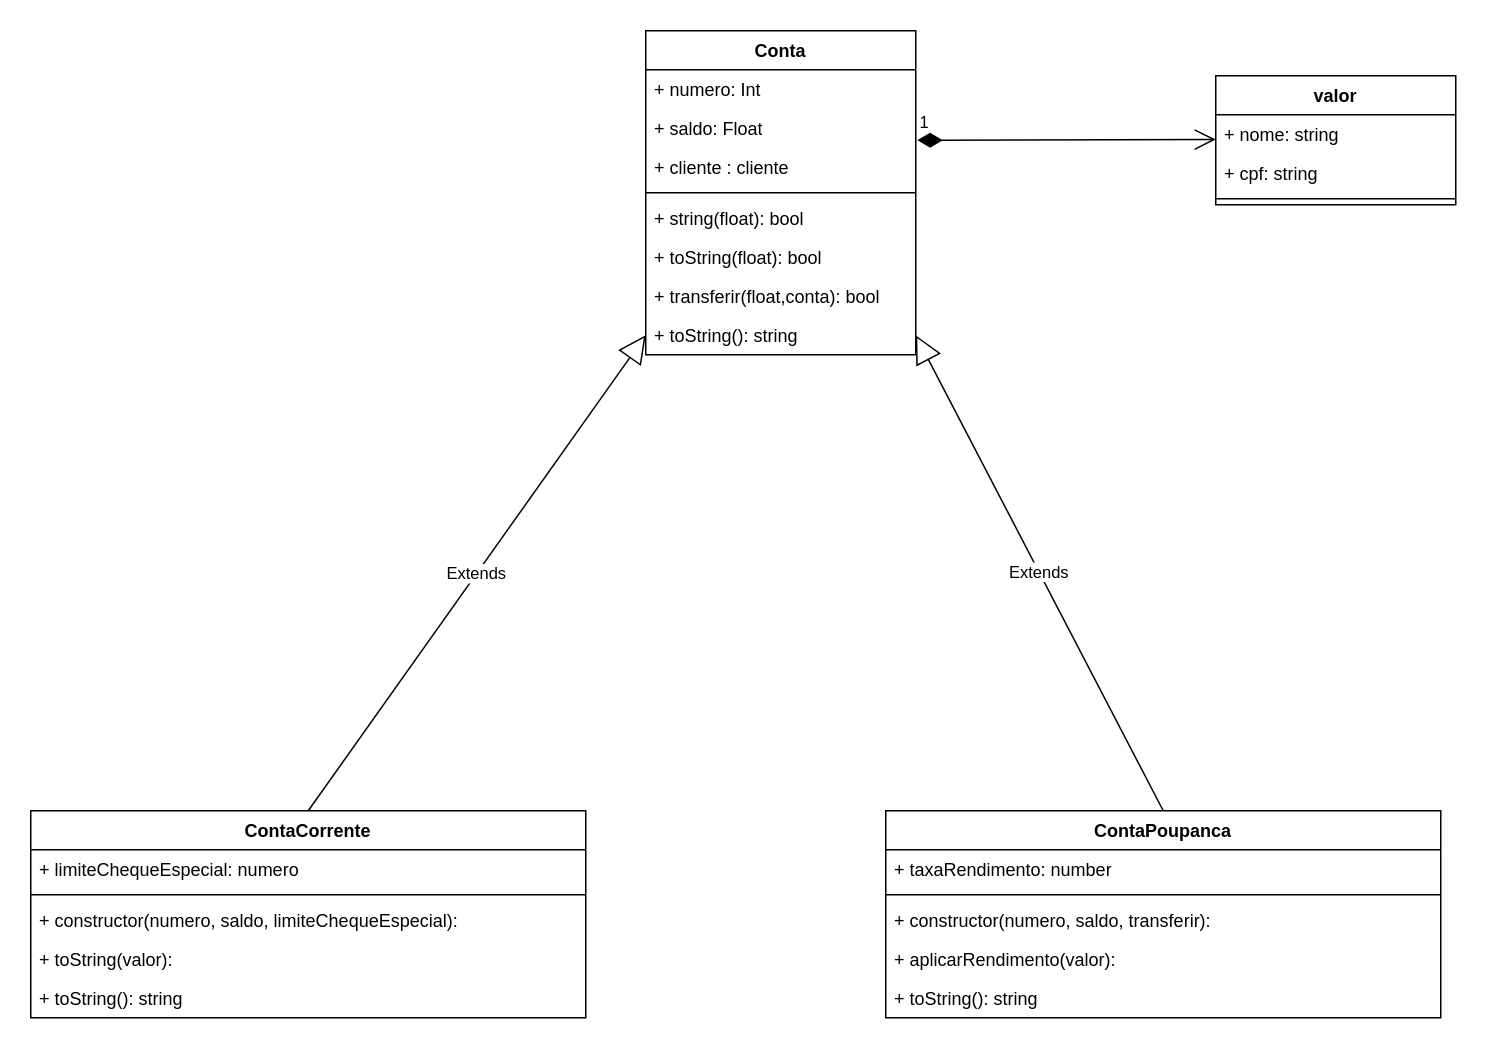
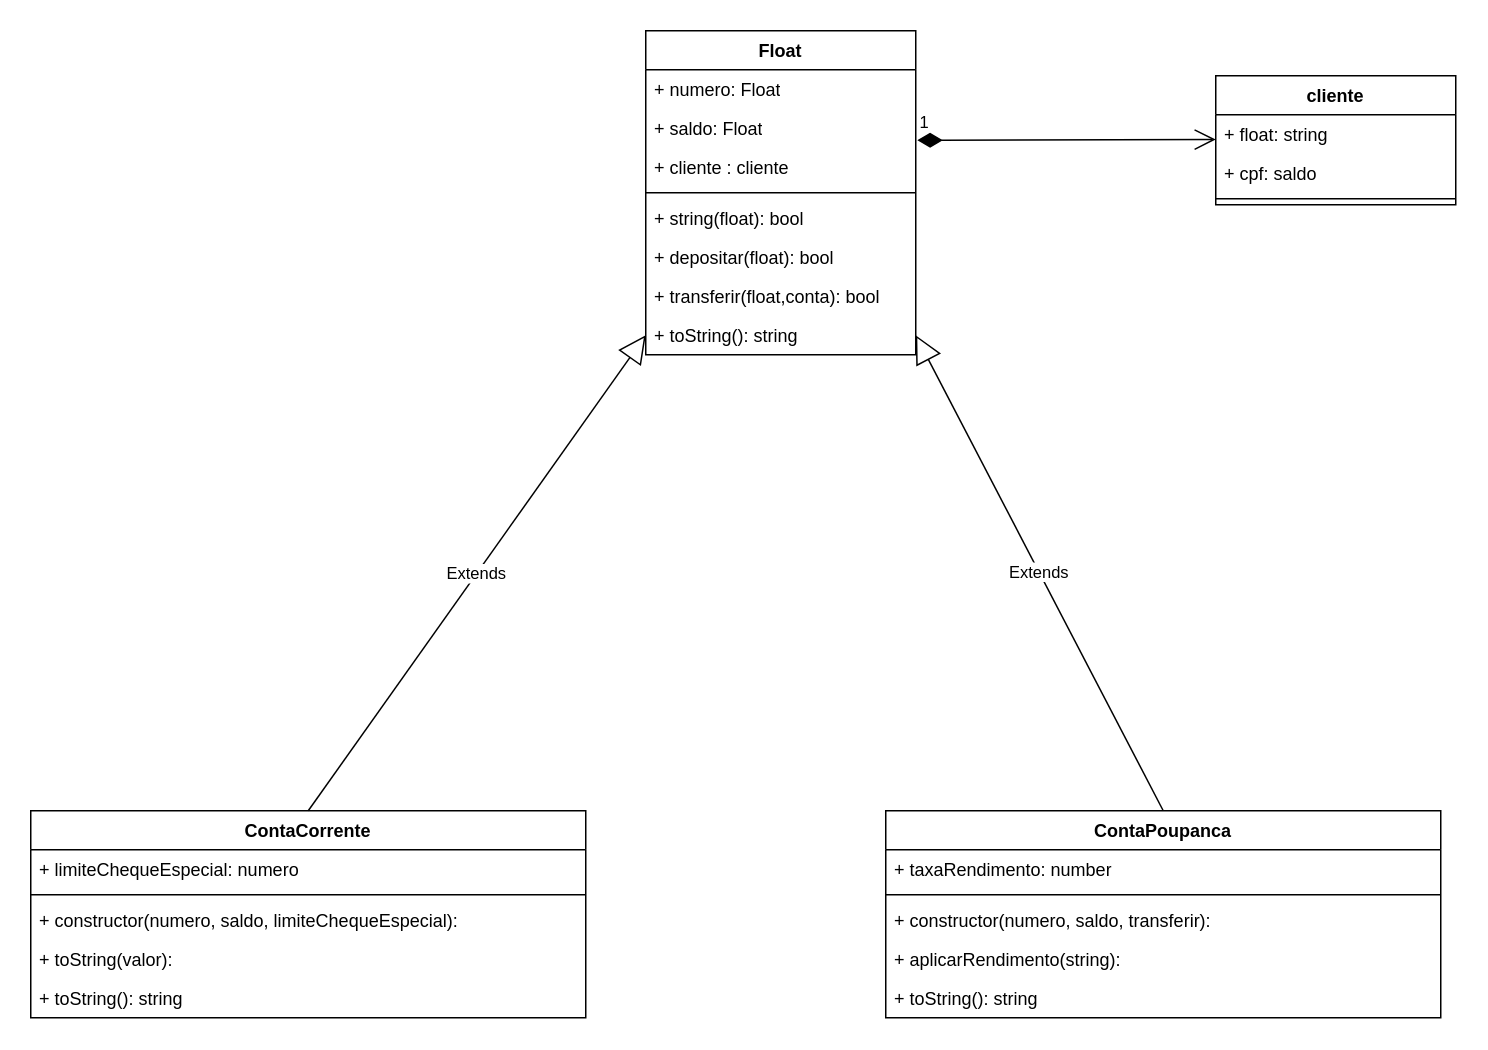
- <mxCell id="2" value="Conta" style="swimlane;fontStyle=1;align=center;verticalAlign=top;childLayout=stackLayout;horizontal=1;startSize=26;horizontalStack=0;resizeParent=1;resizeParentMax=0;resizeLast=0;collapsible=1;marginBottom=0;whiteSpace=wrap;html=1;" parent="1" vertex="1"><mxGeometry x="430" y="20" width="180" height="216" as="geometry" /></mxCell>
+ <mxCell id="2" value="Float" style="swimlane;fontStyle=1;align=center;verticalAlign=top;childLayout=stackLayout;horizontal=1;startSize=26;horizontalStack=0;resizeParent=1;resizeParentMax=0;resizeLast=0;collapsible=1;marginBottom=0;whiteSpace=wrap;html=1;" parent="1" vertex="1"><mxGeometry x="430" y="20" width="180" height="216" as="geometry" /></mxCell>
- <mxCell id="3" value="+ numero: Int" style="text;strokeColor=none;fillColor=none;align=left;verticalAlign=top;spacingLeft=4;spacingRight=4;overflow=hidden;rotatable=0;points=[[0,0.5],[1,0.5]];portConstraint=eastwest;whiteSpace=wrap;html=1;" parent="2" vertex="1"><mxGeometry y="26" width="180" height="26" as="geometry" /></mxCell>
+ <mxCell id="3" value="+ numero: Float" style="text;strokeColor=none;fillColor=none;align=left;verticalAlign=top;spacingLeft=4;spacingRight=4;overflow=hidden;rotatable=0;points=[[0,0.5],[1,0.5]];portConstraint=eastwest;whiteSpace=wrap;html=1;" parent="2" vertex="1"><mxGeometry y="26" width="180" height="26" as="geometry" /></mxCell>
- <mxCell id="25" value="valor" style="swimlane;fontStyle=1;align=center;verticalAlign=top;childLayout=stackLayout;horizontal=1;startSize=26;horizontalStack=0;resizeParent=1;resizeParentMax=0;resizeLast=0;collapsible=1;marginBottom=0;" vertex="1" parent="1"><mxGeometry x="810" y="50" width="160" height="86" as="geometry" /></mxCell>
+ <mxCell id="25" value="cliente" style="swimlane;fontStyle=1;align=center;verticalAlign=top;childLayout=stackLayout;horizontal=1;startSize=26;horizontalStack=0;resizeParent=1;resizeParentMax=0;resizeLast=0;collapsible=1;marginBottom=0;" vertex="1" parent="1"><mxGeometry x="810" y="50" width="160" height="86" as="geometry" /></mxCell>
- <mxCell id="26" value="+ nome: string " style="text;strokeColor=none;fillColor=none;align=left;verticalAlign=top;spacingLeft=4;spacingRight=4;overflow=hidden;rotatable=0;points=[[0,0.5],[1,0.5]];portConstraint=eastwest;" vertex="1" parent="25"><mxGeometry y="26" width="160" height="26" as="geometry" /></mxCell>
+ <mxCell id="26" value="+ float: string " style="text;strokeColor=none;fillColor=none;align=left;verticalAlign=top;spacingLeft=4;spacingRight=4;overflow=hidden;rotatable=0;points=[[0,0.5],[1,0.5]];portConstraint=eastwest;" vertex="1" parent="25"><mxGeometry y="26" width="160" height="26" as="geometry" /></mxCell>
- <mxCell id="27" value="+ cpf: string" style="text;strokeColor=none;fillColor=none;align=left;verticalAlign=top;spacingLeft=4;spacingRight=4;overflow=hidden;rotatable=0;points=[[0,0.5],[1,0.5]];portConstraint=eastwest;" vertex="1" parent="25"><mxGeometry y="52" width="160" height="26" as="geometry" /></mxCell>
+ <mxCell id="27" value="+ cpf: saldo" style="text;strokeColor=none;fillColor=none;align=left;verticalAlign=top;spacingLeft=4;spacingRight=4;overflow=hidden;rotatable=0;points=[[0,0.5],[1,0.5]];portConstraint=eastwest;" vertex="1" parent="25"><mxGeometry y="52" width="160" height="26" as="geometry" /></mxCell>
- <mxCell id="8" value="+ toString(float): bool&amp;nbsp;" style="text;strokeColor=none;fillColor=none;align=left;verticalAlign=top;spacingLeft=4;spacingRight=4;overflow=hidden;rotatable=0;points=[[0,0.5],[1,0.5]];portConstraint=eastwest;whiteSpace=wrap;html=1;" parent="2" vertex="1"><mxGeometry y="138" width="180" height="26" as="geometry" /></mxCell>
+ <mxCell id="8" value="+ depositar(float): bool&amp;nbsp;" style="text;strokeColor=none;fillColor=none;align=left;verticalAlign=top;spacingLeft=4;spacingRight=4;overflow=hidden;rotatable=0;points=[[0,0.5],[1,0.5]];portConstraint=eastwest;whiteSpace=wrap;html=1;" parent="2" vertex="1"><mxGeometry y="138" width="180" height="26" as="geometry" /></mxCell>
- <mxCell id="21" value="+ aplicarRendimento(valor):&amp;nbsp;" style="text;strokeColor=none;fillColor=none;align=left;verticalAlign=top;spacingLeft=4;spacingRight=4;overflow=hidden;rotatable=0;points=[[0,0.5],[1,0.5]];portConstraint=eastwest;whiteSpace=wrap;html=1;" parent="17" vertex="1"><mxGeometry y="86" width="370" height="26" as="geometry" /></mxCell>
+ <mxCell id="21" value="+ aplicarRendimento(string):&amp;nbsp;" style="text;strokeColor=none;fillColor=none;align=left;verticalAlign=top;spacingLeft=4;spacingRight=4;overflow=hidden;rotatable=0;points=[[0,0.5],[1,0.5]];portConstraint=eastwest;whiteSpace=wrap;html=1;" parent="17" vertex="1"><mxGeometry y="86" width="370" height="26" as="geometry" /></mxCell>
